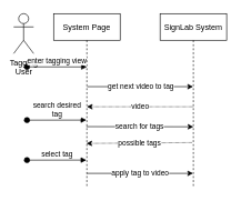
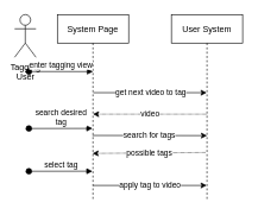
- <mxCell id="3" value="SignLab System" style="shape=umlLifeline;perimeter=lifelinePerimeter;container=1;collapsible=0;recursiveResize=0;rounded=0;shadow=0;strokeWidth=1;" parent="1" vertex="1"><mxGeometry x="240" y="20" width="100" height="260" as="geometry" /></mxCell>
+ <mxCell id="3" value="User System" style="shape=umlLifeline;perimeter=lifelinePerimeter;container=1;collapsible=0;recursiveResize=0;rounded=0;shadow=0;strokeWidth=1;" parent="1" vertex="1"><mxGeometry x="240" y="20" width="100" height="260" as="geometry" /></mxCell>
